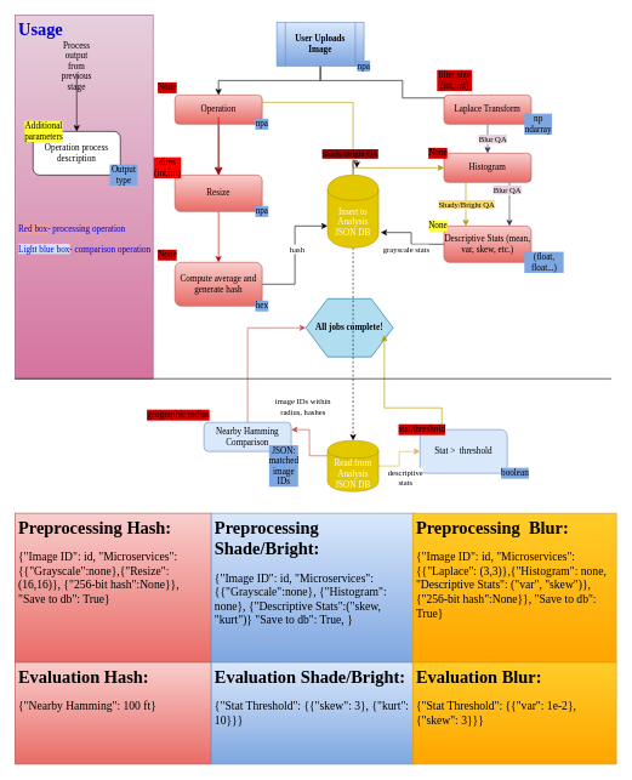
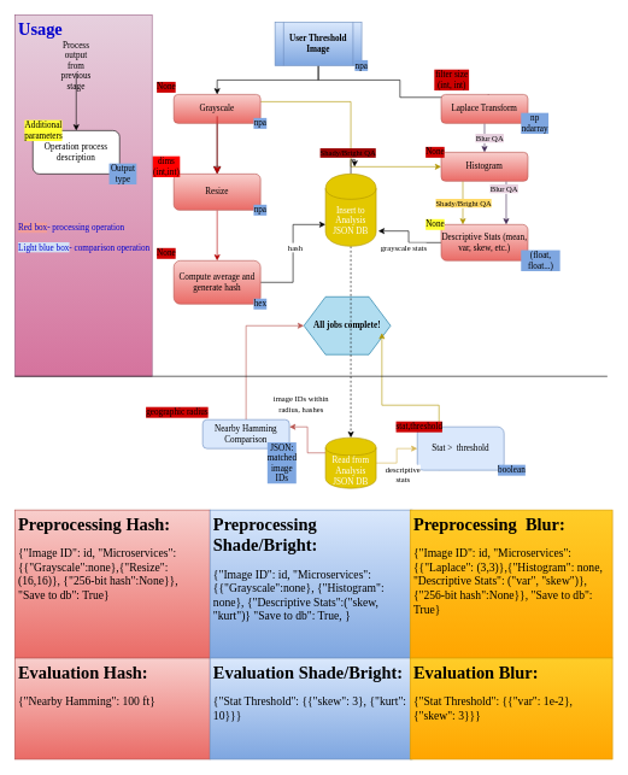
- <mxCell id="8" value="&lt;span style=&quot;&quot;&gt;&lt;b&gt;User Uploads Image&lt;/b&gt;&lt;/span&gt;" style="shape=process;whiteSpace=wrap;html=1;backgroundOutline=1;fontFamily=Verdana;labelBackgroundColor=none;fillColor=#dae8fc;strokeColor=#6c8ebf;gradientColor=#7ea6e0;" parent="1" vertex="1"><mxGeometry x="380" y="30" width="120" height="60" as="geometry" /></mxCell>
+ <mxCell id="8" value="&lt;span style=&quot;&quot;&gt;&lt;b&gt;User Threshold Image&lt;/b&gt;&lt;/span&gt;" style="shape=process;whiteSpace=wrap;html=1;backgroundOutline=1;fontFamily=Verdana;labelBackgroundColor=none;fillColor=#dae8fc;strokeColor=#6c8ebf;gradientColor=#7ea6e0;" parent="1" vertex="1"><mxGeometry x="380" y="30" width="120" height="60" as="geometry" /></mxCell>
- <mxCell id="5" value="Operation" style="rounded=1;whiteSpace=wrap;html=1;fontSize=12;glass=0;strokeWidth=1;shadow=0;fontFamily=Verdana;fillColor=#f8cecc;strokeColor=#b85450;gradientColor=#ea6b66;" parent="1" vertex="1"><mxGeometry x="240" y="130" width="120" height="40" as="geometry" /></mxCell>
+ <mxCell id="5" value="Grayscale" style="rounded=1;whiteSpace=wrap;html=1;fontSize=12;glass=0;strokeWidth=1;shadow=0;fontFamily=Verdana;fillColor=#f8cecc;strokeColor=#b85450;gradientColor=#ea6b66;" parent="1" vertex="1"><mxGeometry x="240" y="130" width="120" height="40" as="geometry" /></mxCell>
